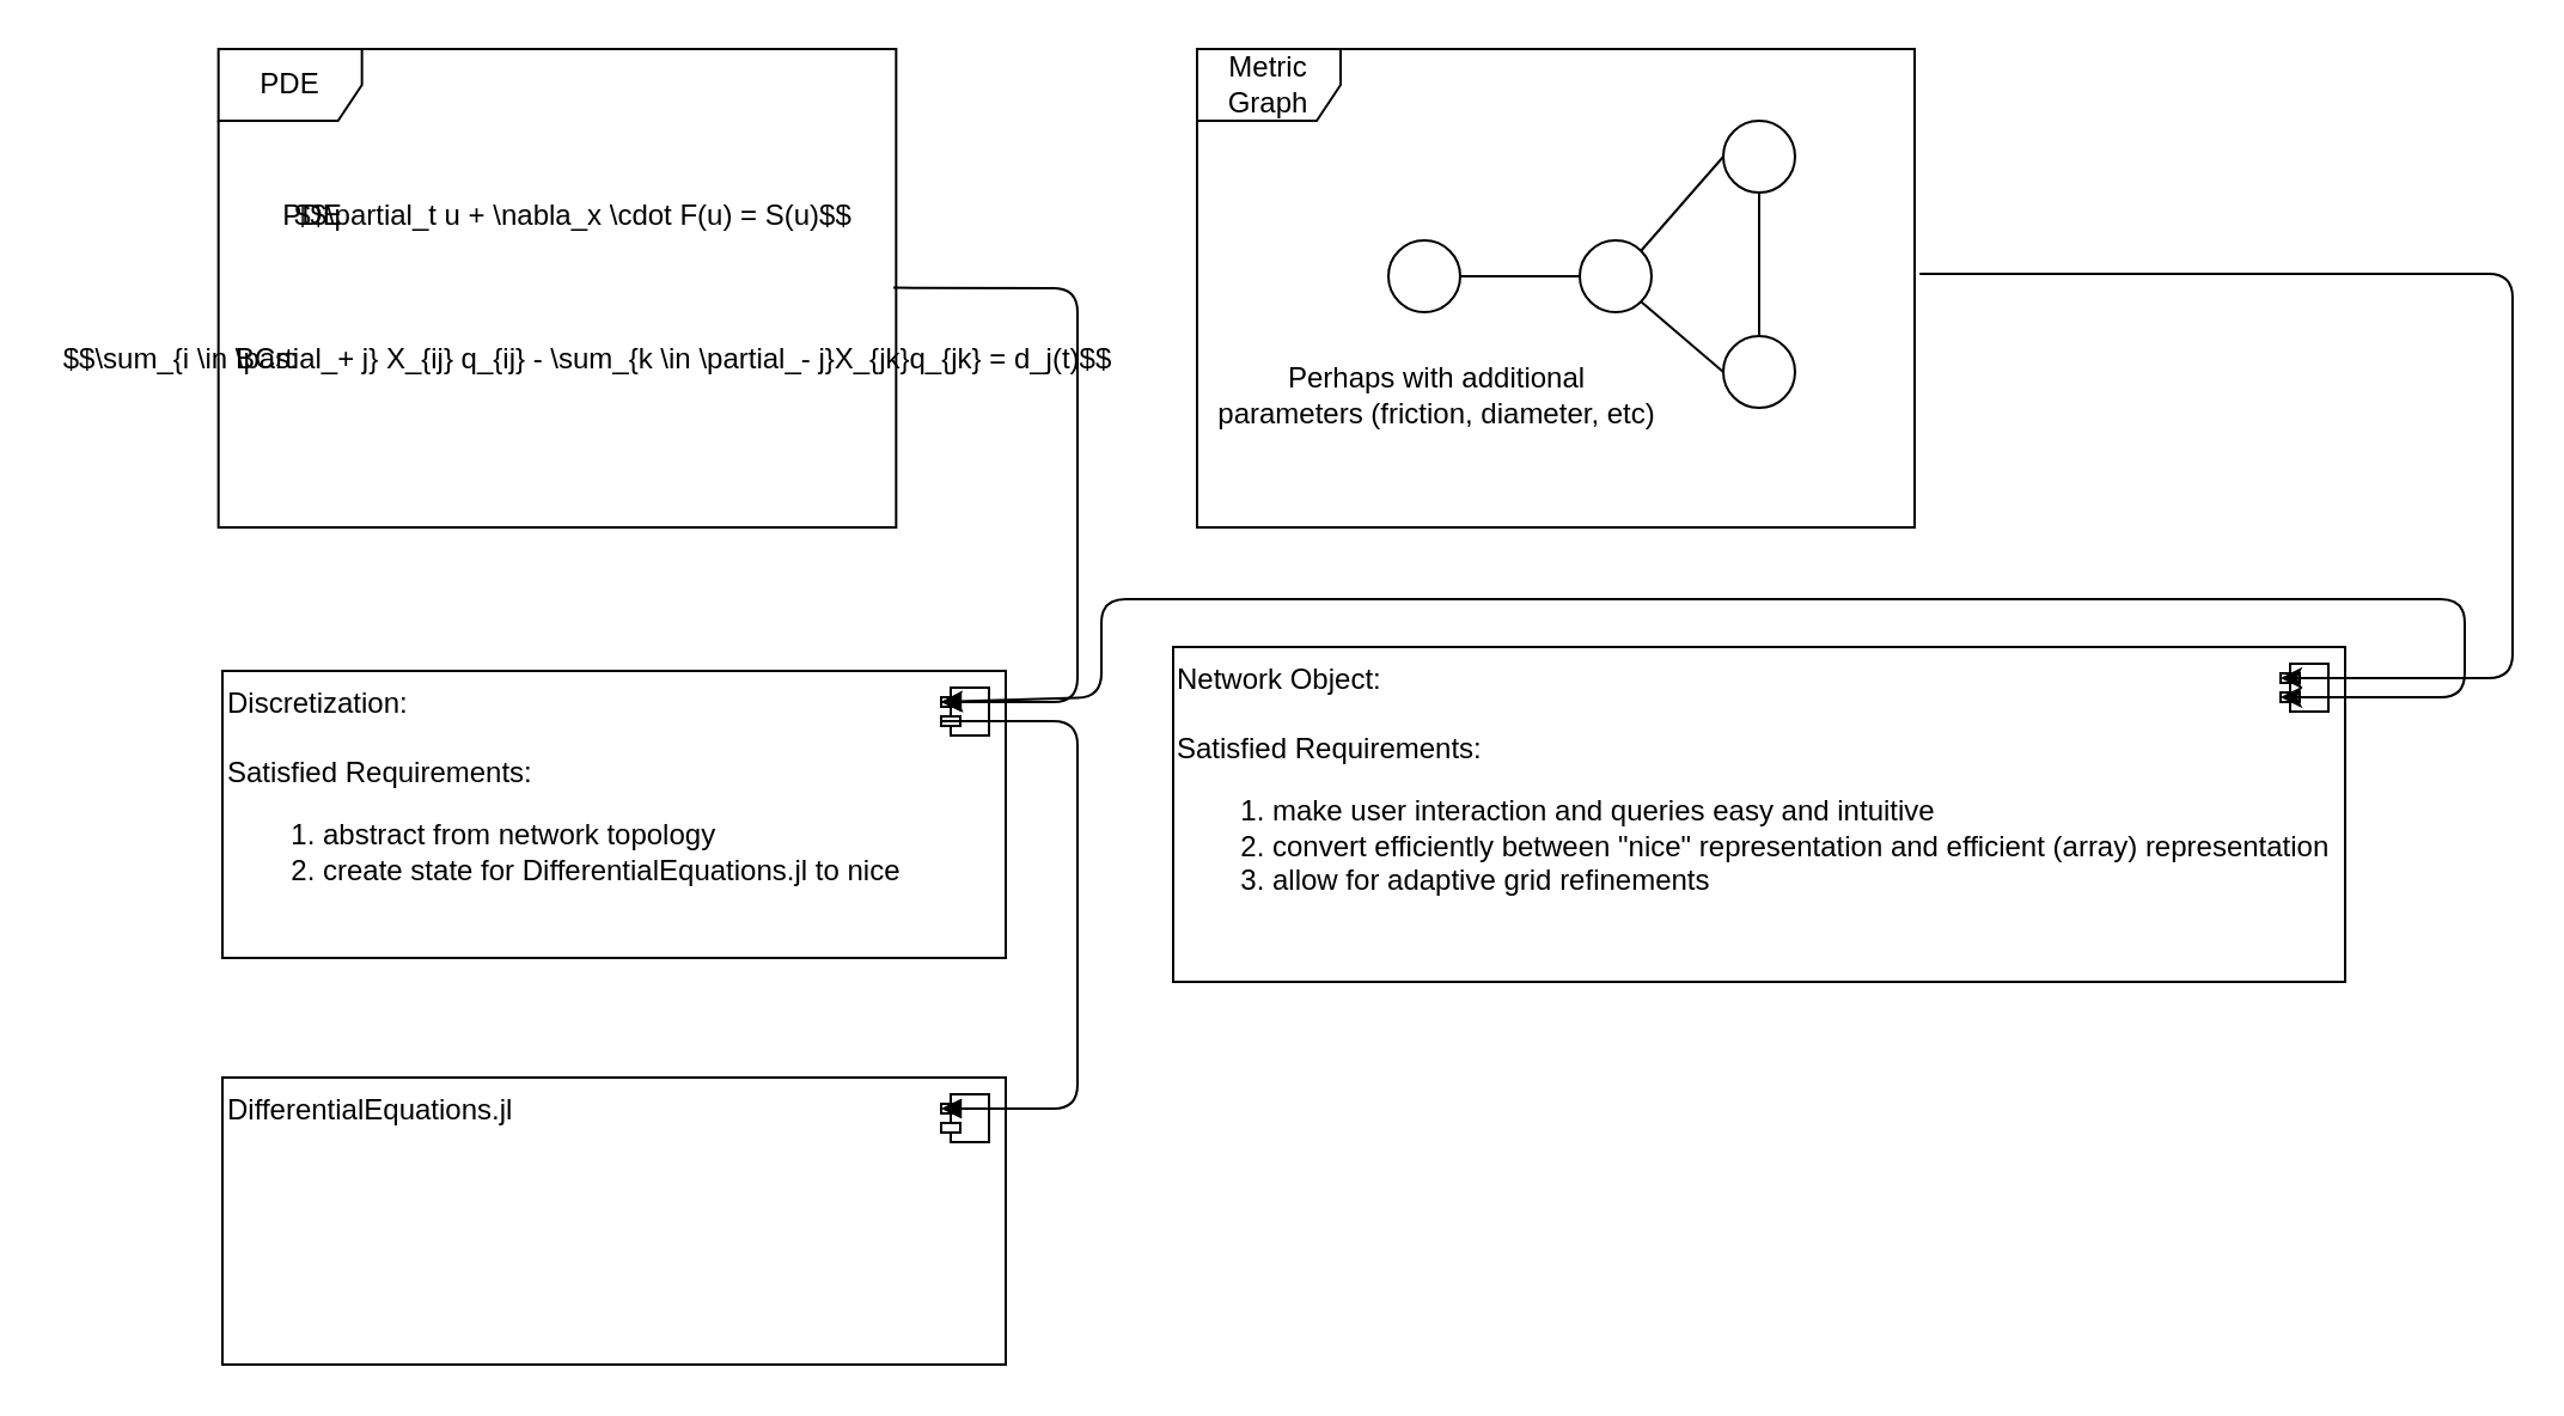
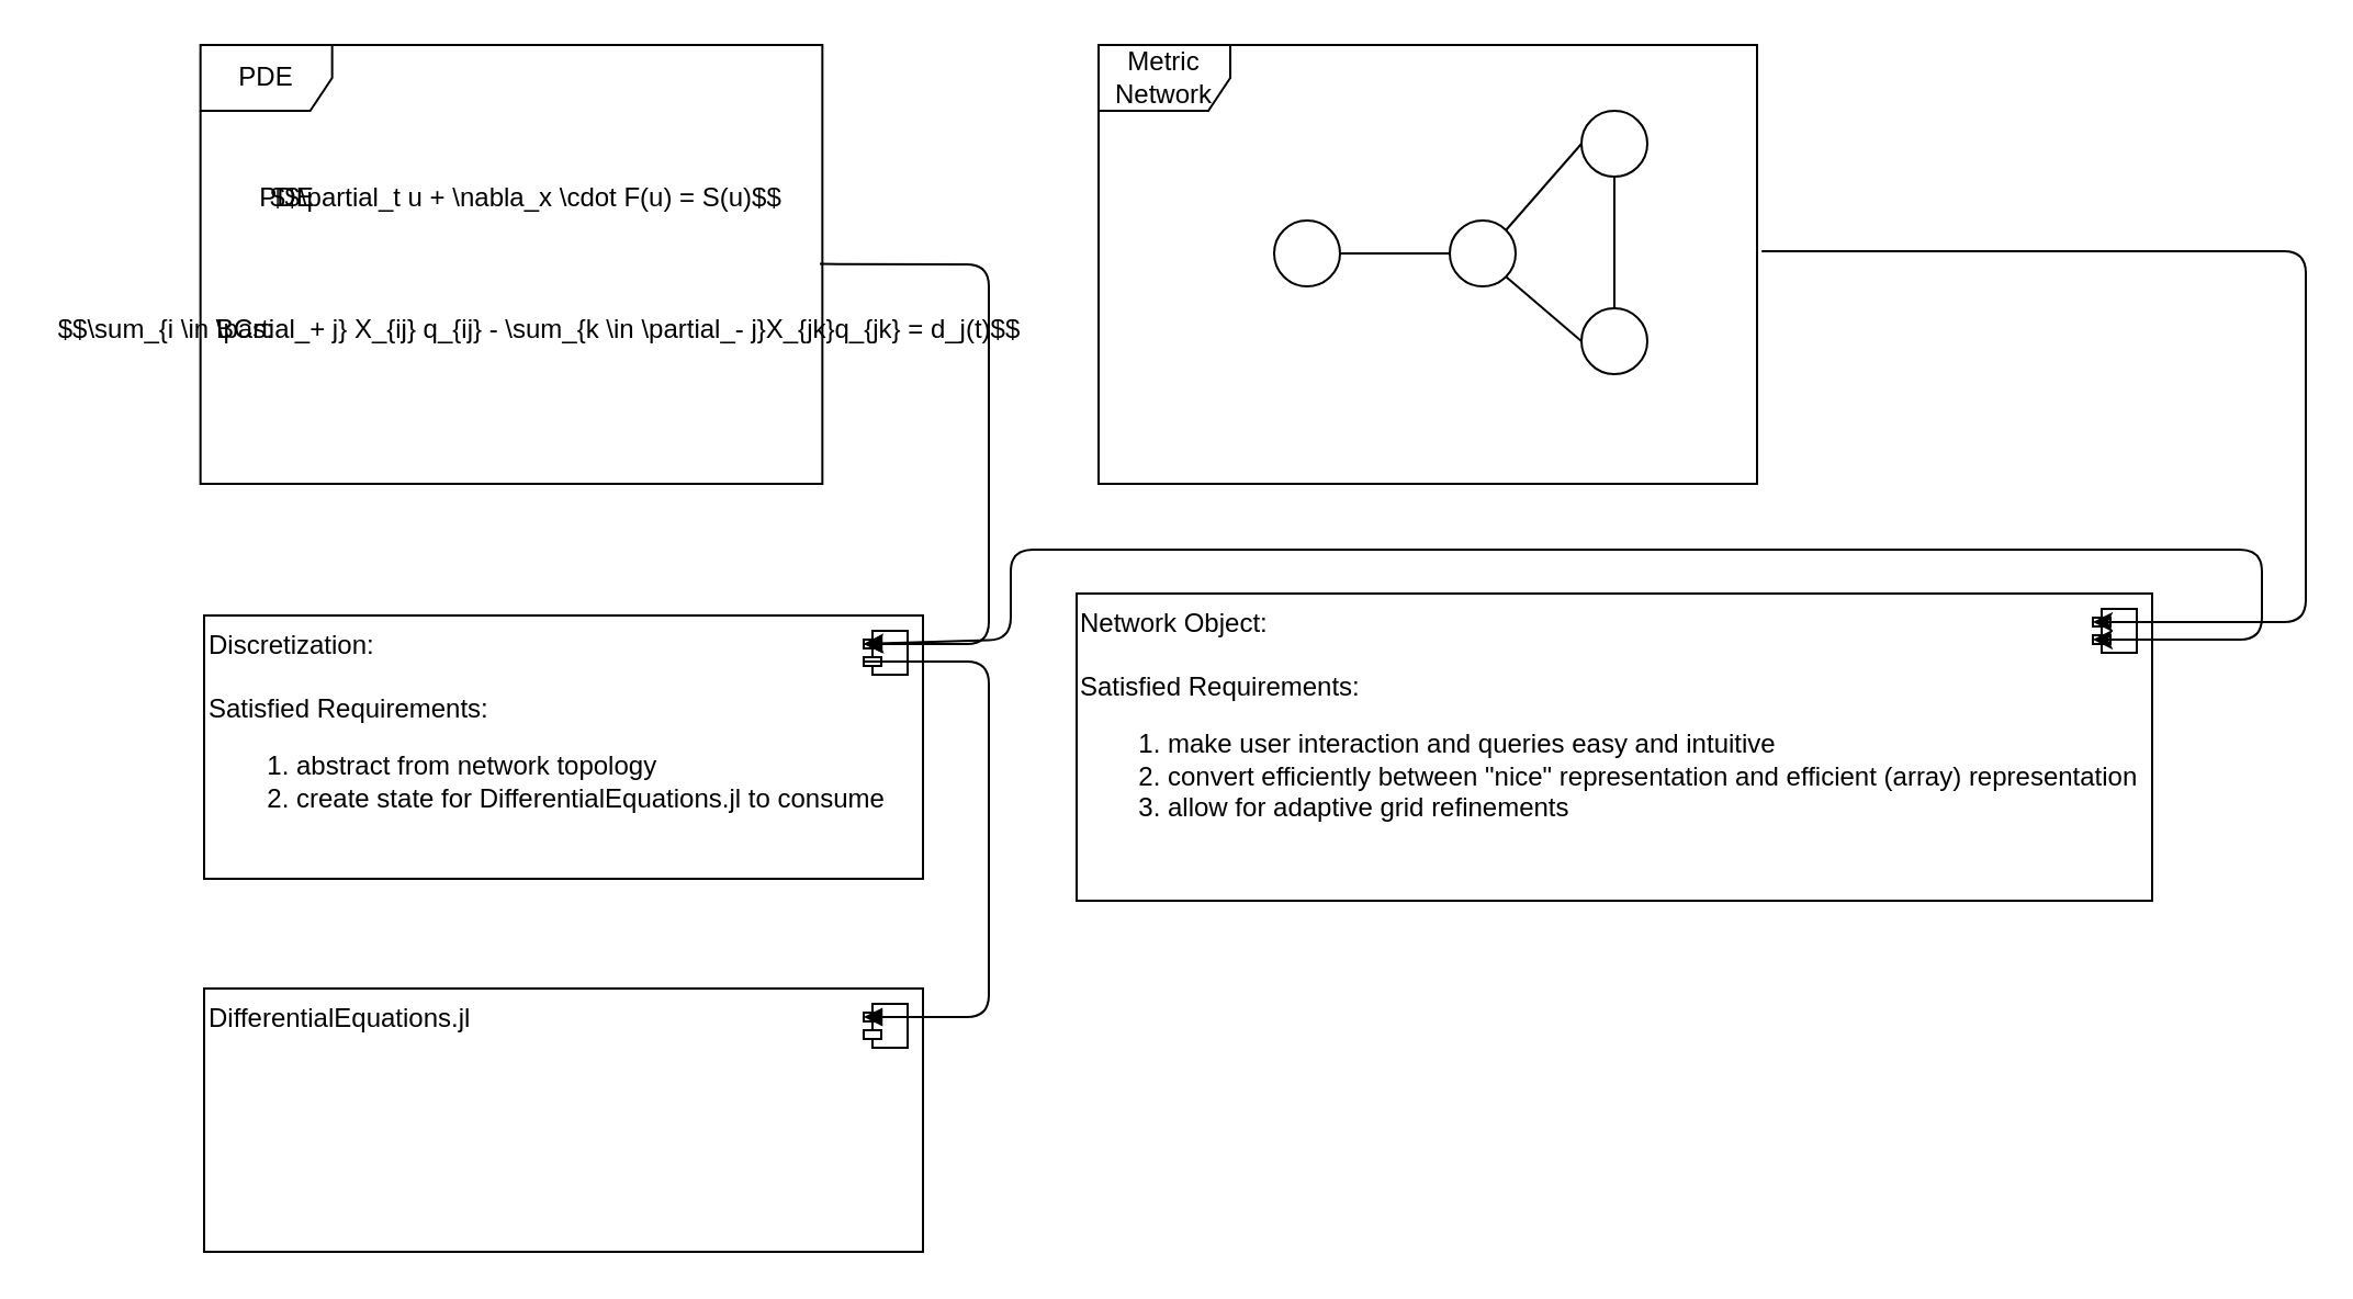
- <mxCell id="25" value="Metric Graph" style="shape=umlFrame;whiteSpace=wrap;html=1;" vertex="1" parent="16"><mxGeometry width="300" height="200" as="geometry" /></mxCell>
+ <mxCell id="25" value="Metric Network" style="shape=umlFrame;whiteSpace=wrap;html=1;" vertex="1" parent="16"><mxGeometry width="300" height="200" as="geometry" /></mxCell>
- <mxCell id="26" value="Perhaps with additional &lt;br&gt;parameters (friction, diameter, etc)" style="text;html=1;align=center;verticalAlign=middle;resizable=0;points=[];autosize=1;" vertex="1" parent="16"><mxGeometry y="130" width="200" height="30" as="geometry" /></mxCell>
- <mxCell id="8" value="Discretization:&lt;br&gt;&lt;br&gt;Satisfied Requirements:&lt;br&gt;&lt;ol&gt;&lt;li&gt;abstract from network topology&lt;/li&gt;&lt;li&gt;create state for DifferentialEquations.jl to nice&lt;/li&gt;&lt;/ol&gt;" style="dropTarget=0;align=left;html=1;verticalAlign=top;" parent="1" vertex="1"><mxGeometry x="92.5" y="280" width="327.5" height="120" as="geometry" /></mxCell>
+ <mxCell id="8" value="Discretization:&lt;br&gt;&lt;br&gt;Satisfied Requirements:&lt;br&gt;&lt;ol&gt;&lt;li&gt;abstract from network topology&lt;/li&gt;&lt;li&gt;create state for DifferentialEquations.jl to consume&lt;/li&gt;&lt;/ol&gt;" style="dropTarget=0;align=left;html=1;verticalAlign=top;" parent="1" vertex="1"><mxGeometry x="92.5" y="280" width="327.5" height="120" as="geometry" /></mxCell>
